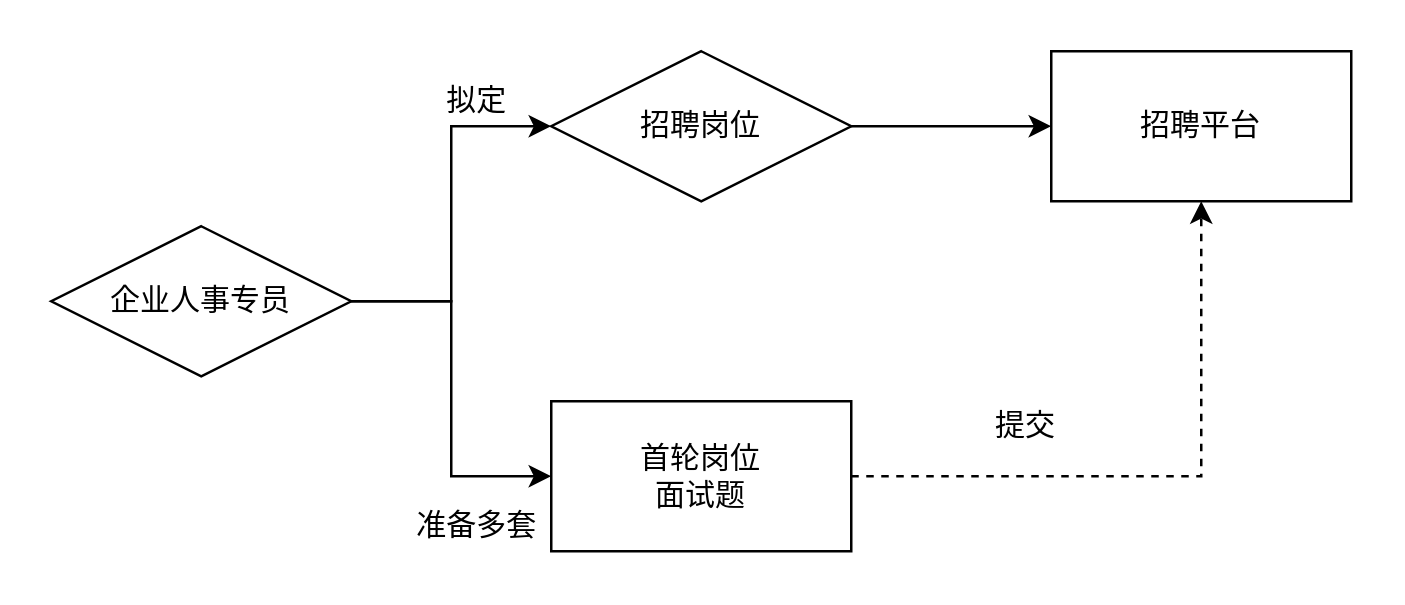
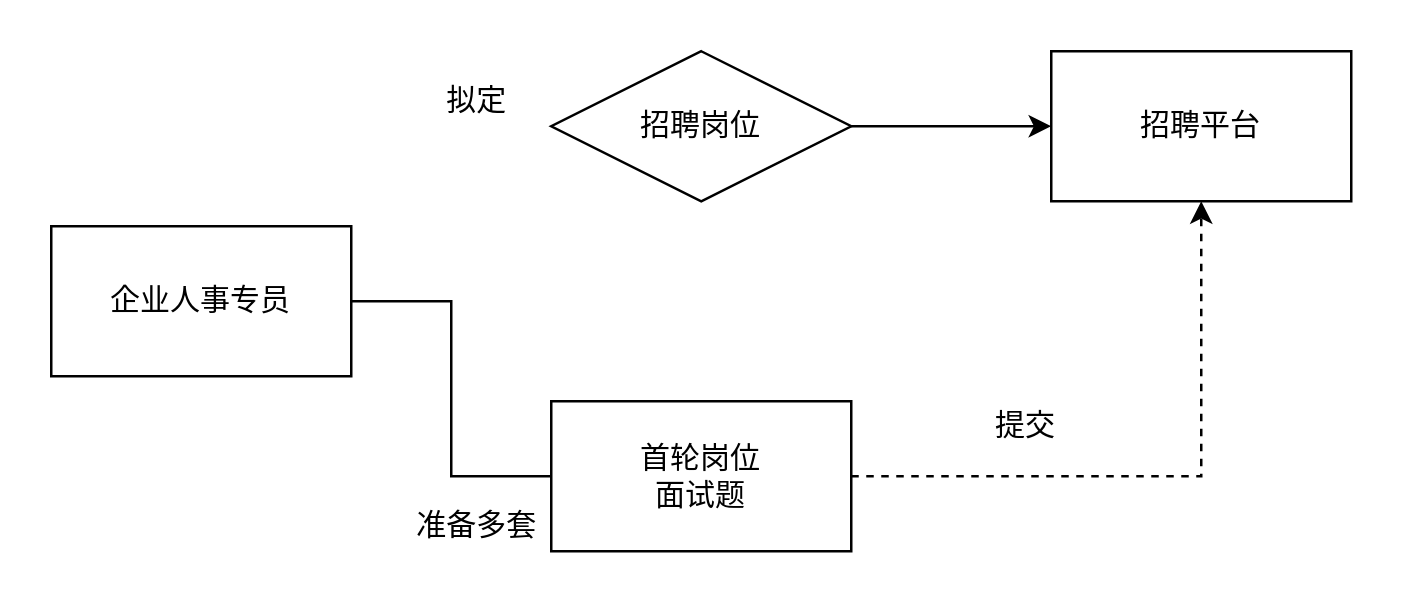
- <mxCell id="2" value="" style="edgeStyle=orthogonalEdgeStyle;rounded=0;orthogonalLoop=1;jettySize=auto;html=1;entryX=0;entryY=0.5;entryDx=0;entryDy=0;" edge="1" parent="1" source="3" target="6"><mxGeometry relative="1" as="geometry" /></mxCell>
- <mxCell id="3" value="企业人事专员" style="rhombus;whiteSpace=wrap;html=1;" vertex="1" parent="1"><mxGeometry x="20" y="90" width="120" height="60" as="geometry" /></mxCell>
+ <mxCell id="3" value="企业人事专员" style="rounded=0;whiteSpace=wrap;html=1;" vertex="1" parent="1"><mxGeometry x="20" y="90" width="120" height="60" as="geometry" /></mxCell>
- <mxCell id="5" value="" style="edgeStyle=orthogonalEdgeStyle;rounded=0;orthogonalLoop=1;jettySize=auto;html=1;exitX=1;exitY=0.5;exitDx=0;exitDy=0;entryX=0;entryY=0.5;entryDx=0;entryDy=0;" edge="1" parent="1" source="3" target="10"><mxGeometry relative="1" as="geometry" /></mxCell>
+ <mxCell id="5" value="" style="edgeStyle=orthogonalEdgeStyle;rounded=0;orthogonalLoop=1;jettySize=auto;html=1;exitX=1;exitY=0.5;exitDx=0;exitDy=0;entryX=0;entryY=0.5;entryDx=0;entryDy=0;endArrow=none;" edge="1" parent="1" source="3" target="10"><mxGeometry relative="1" as="geometry" /></mxCell>
